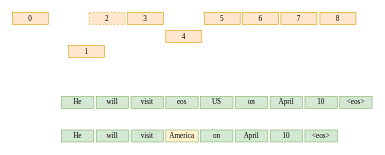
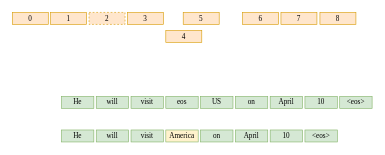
- <mxCell id="8" value="&lt;font face=&quot;Times New Roman&quot;&gt;5&lt;/font&gt;" style="rounded=0;whiteSpace=wrap;html=1;fillColor=#ffe6cc;strokeColor=#d79b00;" vertex="1" parent="1"><mxGeometry x="340" y="20" width="60" height="20" as="geometry" /></mxCell>
+ <mxCell id="8" value="&lt;font face=&quot;Times New Roman&quot;&gt;5&lt;/font&gt;" style="rounded=0;whiteSpace=wrap;html=1;fillColor=#ffe6cc;strokeColor=#d79b00;" vertex="1" parent="1"><mxGeometry x="305" y="20" width="60" height="20" as="geometry" /></mxCell>
- <mxCell id="4" value="&lt;font face=&quot;Times New Roman&quot;&gt;1&lt;/font&gt;" style="rounded=0;whiteSpace=wrap;html=1;fillColor=#ffe6cc;strokeColor=#d79b00;" vertex="1" parent="1"><mxGeometry x="114" y="75" width="60" height="20" as="geometry" /></mxCell>
+ <mxCell id="4" value="&lt;font face=&quot;Times New Roman&quot;&gt;1&lt;/font&gt;" style="rounded=0;whiteSpace=wrap;html=1;fillColor=#ffe6cc;strokeColor=#d79b00;" vertex="1" parent="1"><mxGeometry x="84" y="20" width="60" height="20" as="geometry" /></mxCell>
